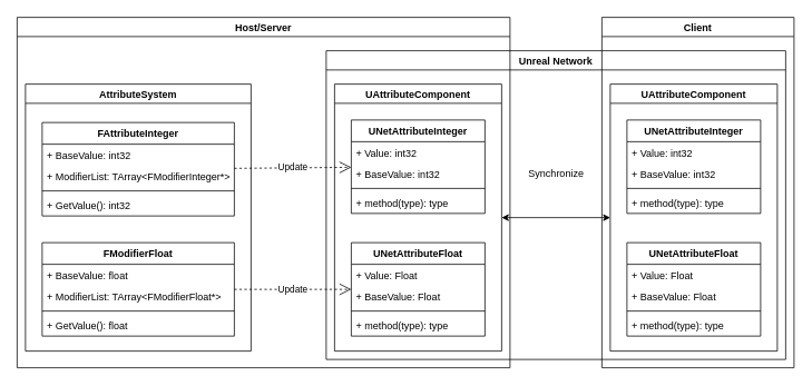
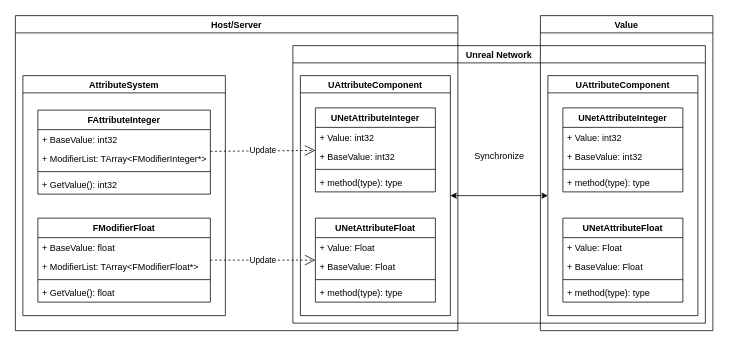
- <mxCell id="27" value="Client" style="swimlane;" vertex="1" parent="1"><mxGeometry x="720" y="20" width="230" height="420" as="geometry" /></mxCell>
+ <mxCell id="27" value="Value" style="swimlane;" vertex="1" parent="1"><mxGeometry x="720" y="20" width="230" height="420" as="geometry" /></mxCell>
